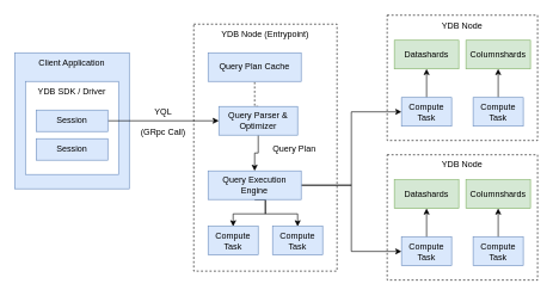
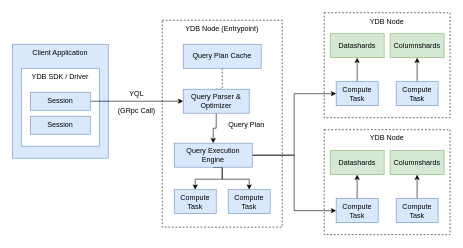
- <mxCell id="13" value="Query Plan Cache" style="rounded=0;whiteSpace=wrap;html=1;fillColor=#dae8fc;strokeColor=#6c8ebf;" vertex="1" parent="1"><mxGeometry x="290" y="73" width="130" height="40" as="geometry" /></mxCell>
+ <mxCell id="13" value="Query Plan Cache" style="rounded=0;whiteSpace=wrap;html=1;fillColor=#dae8fc;strokeColor=#6c8ebf;" vertex="1" parent="1"><mxGeometry x="305" y="73" width="130" height="40" as="geometry" /></mxCell>
